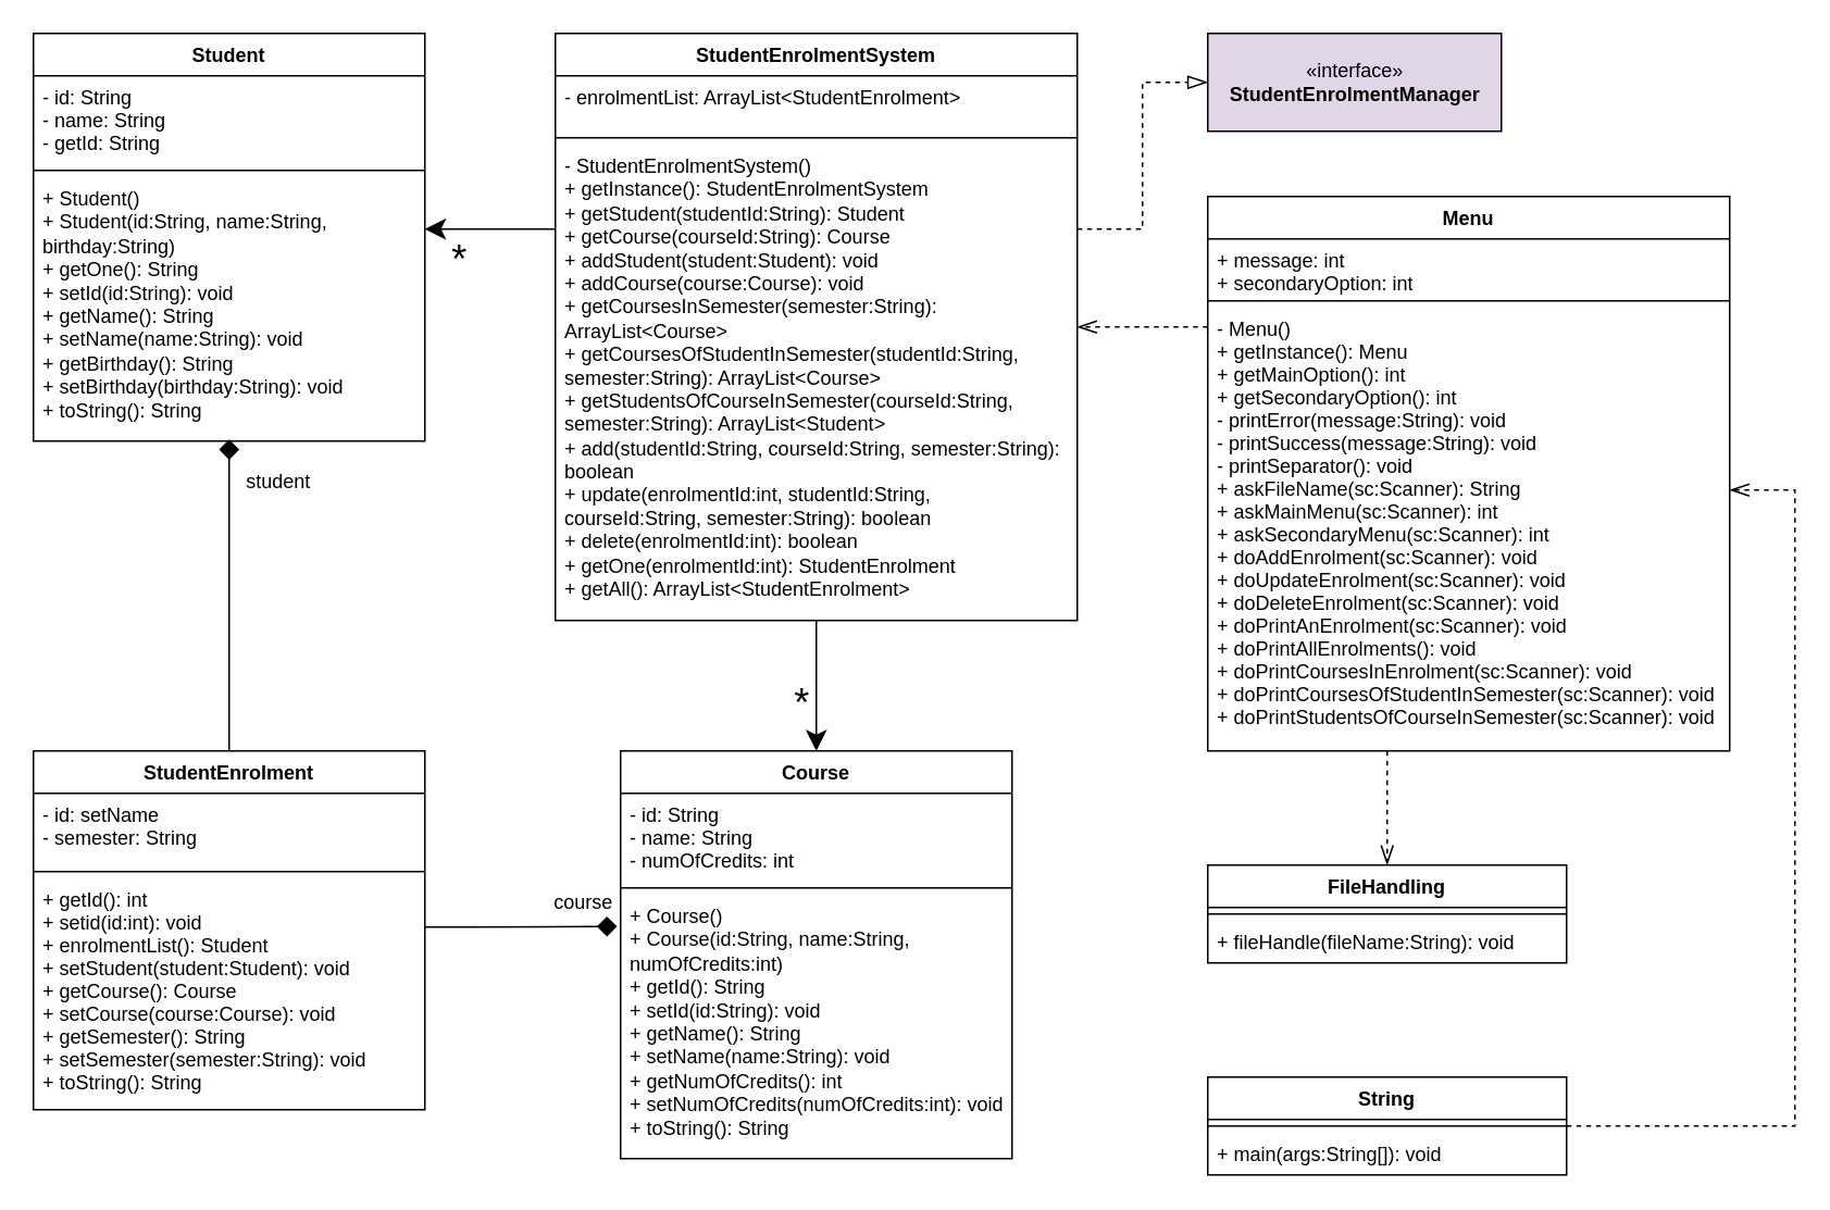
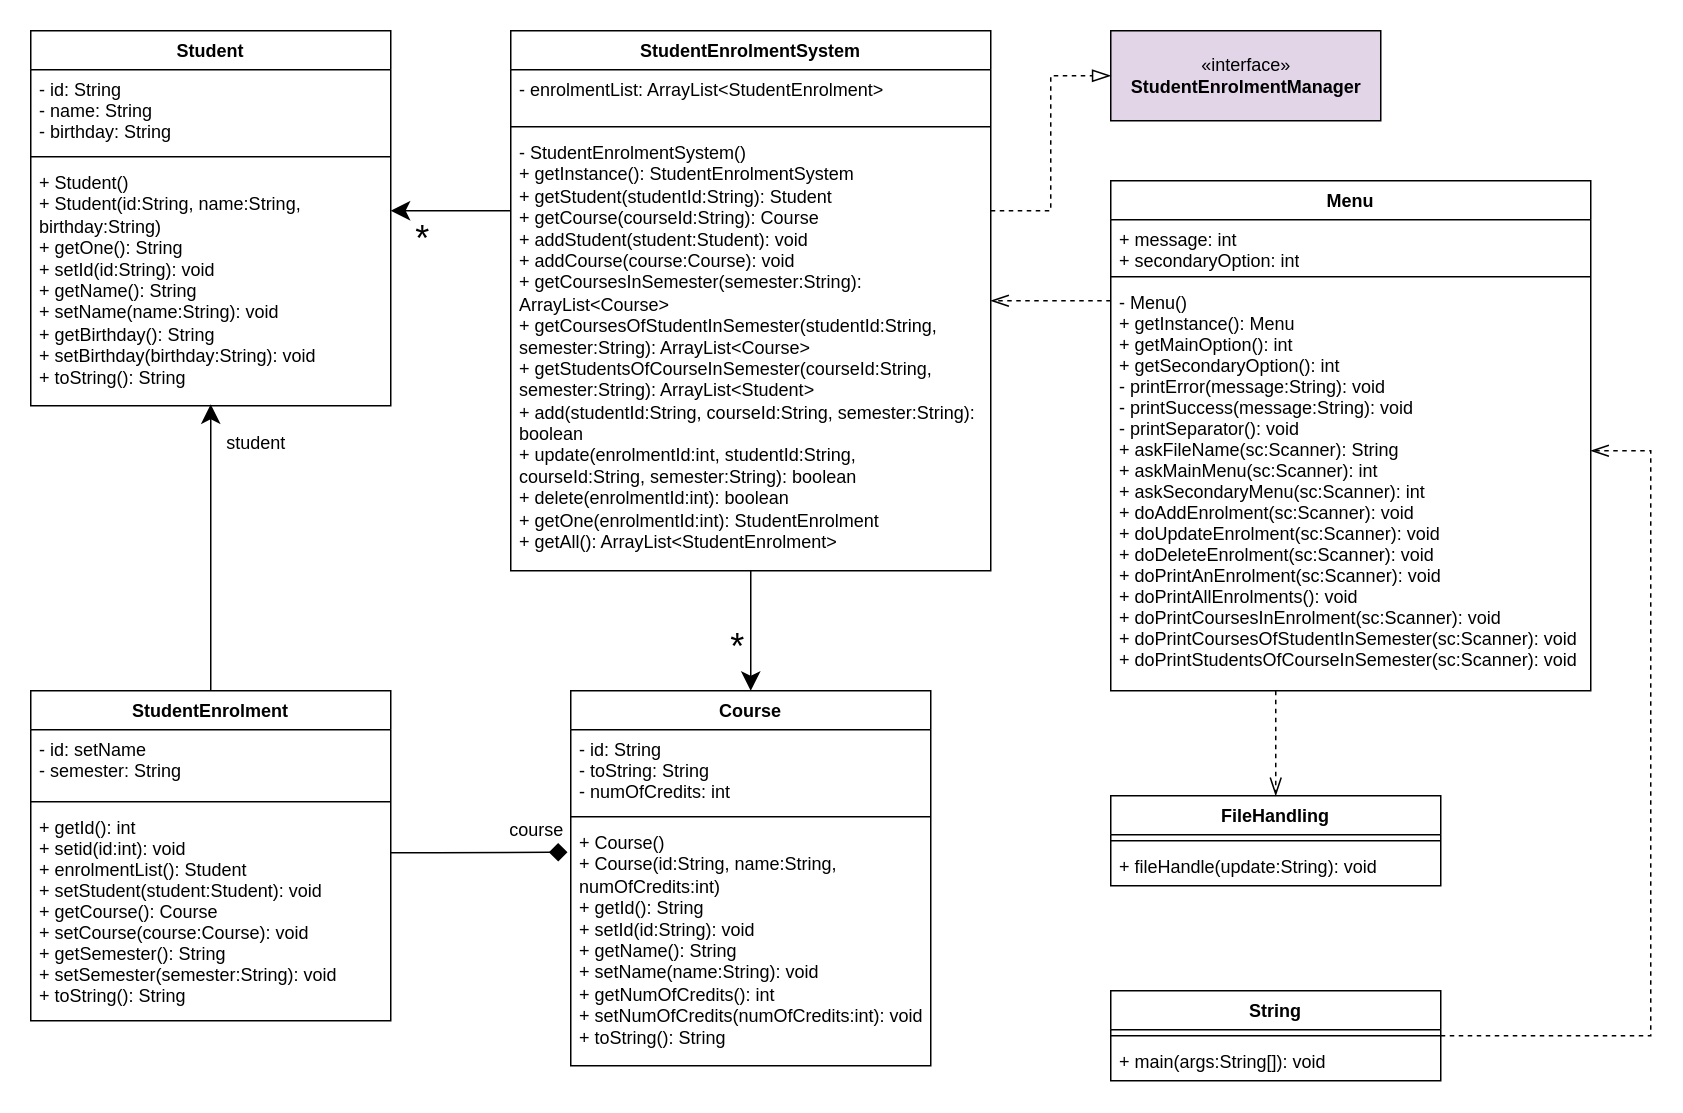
- <mxCell id="4" value="- id: String&#10;- name: String&#10;- getId: String" style="text;strokeColor=none;fillColor=none;align=left;verticalAlign=top;spacingLeft=4;spacingRight=4;overflow=hidden;rotatable=0;points=[[0,0.5],[1,0.5]];portConstraint=eastwest;" parent="3" vertex="1"><mxGeometry y="26" width="240" height="54" as="geometry" /></mxCell>
+ <mxCell id="4" value="- id: String&#10;- name: String&#10;- birthday: String" style="text;strokeColor=none;fillColor=none;align=left;verticalAlign=top;spacingLeft=4;spacingRight=4;overflow=hidden;rotatable=0;points=[[0,0.5],[1,0.5]];portConstraint=eastwest;" parent="3" vertex="1"><mxGeometry y="26" width="240" height="54" as="geometry" /></mxCell>
- <mxCell id="17" value="student" style="edgeStyle=orthogonalEdgeStyle;rounded=0;orthogonalLoop=1;jettySize=auto;html=1;entryX=0.5;entryY=0.994;entryDx=0;entryDy=0;entryPerimeter=0;fontSize=12;endArrow=diamond;endFill=1;strokeWidth=1;endSize=10;" parent="1" source="20" target="6" edge="1"><mxGeometry x="0.732" y="-30" relative="1" as="geometry"><mxPoint as="offset" /></mxGeometry></mxCell>
+ <mxCell id="17" value="student" style="edgeStyle=orthogonalEdgeStyle;rounded=0;orthogonalLoop=1;jettySize=auto;html=1;entryX=0.5;entryY=0.994;entryDx=0;entryDy=0;entryPerimeter=0;fontSize=12;endArrow=classic;endFill=1;strokeWidth=1;endSize=10;" parent="1" source="20" target="6" edge="1"><mxGeometry x="0.732" y="-30" relative="1" as="geometry"><mxPoint as="offset" /></mxGeometry></mxCell>
- <mxCell id="14" value="- id: String&#10;- name: String&#10;- numOfCredits: int" style="text;strokeColor=none;fillColor=none;align=left;verticalAlign=top;spacingLeft=4;spacingRight=4;overflow=hidden;rotatable=0;points=[[0,0.5],[1,0.5]];portConstraint=eastwest;" parent="13" vertex="1"><mxGeometry y="26" width="240" height="54" as="geometry" /></mxCell>
+ <mxCell id="14" value="- id: String&#10;- toString: String&#10;- numOfCredits: int" style="text;strokeColor=none;fillColor=none;align=left;verticalAlign=top;spacingLeft=4;spacingRight=4;overflow=hidden;rotatable=0;points=[[0,0.5],[1,0.5]];portConstraint=eastwest;" parent="13" vertex="1"><mxGeometry y="26" width="240" height="54" as="geometry" /></mxCell>
- <mxCell id="28" value="+ fileHandle(fileName:String): void" style="text;strokeColor=none;fillColor=none;align=left;verticalAlign=top;spacingLeft=4;spacingRight=4;overflow=hidden;rotatable=0;points=[[0,0.5],[1,0.5]];portConstraint=eastwest;fontSize=12;html=0;" parent="26" vertex="1"><mxGeometry y="34" width="220" height="26" as="geometry" /></mxCell>
+ <mxCell id="28" value="+ fileHandle(update:String): void" style="text;strokeColor=none;fillColor=none;align=left;verticalAlign=top;spacingLeft=4;spacingRight=4;overflow=hidden;rotatable=0;points=[[0,0.5],[1,0.5]];portConstraint=eastwest;fontSize=12;html=0;" parent="26" vertex="1"><mxGeometry y="34" width="220" height="26" as="geometry" /></mxCell>
